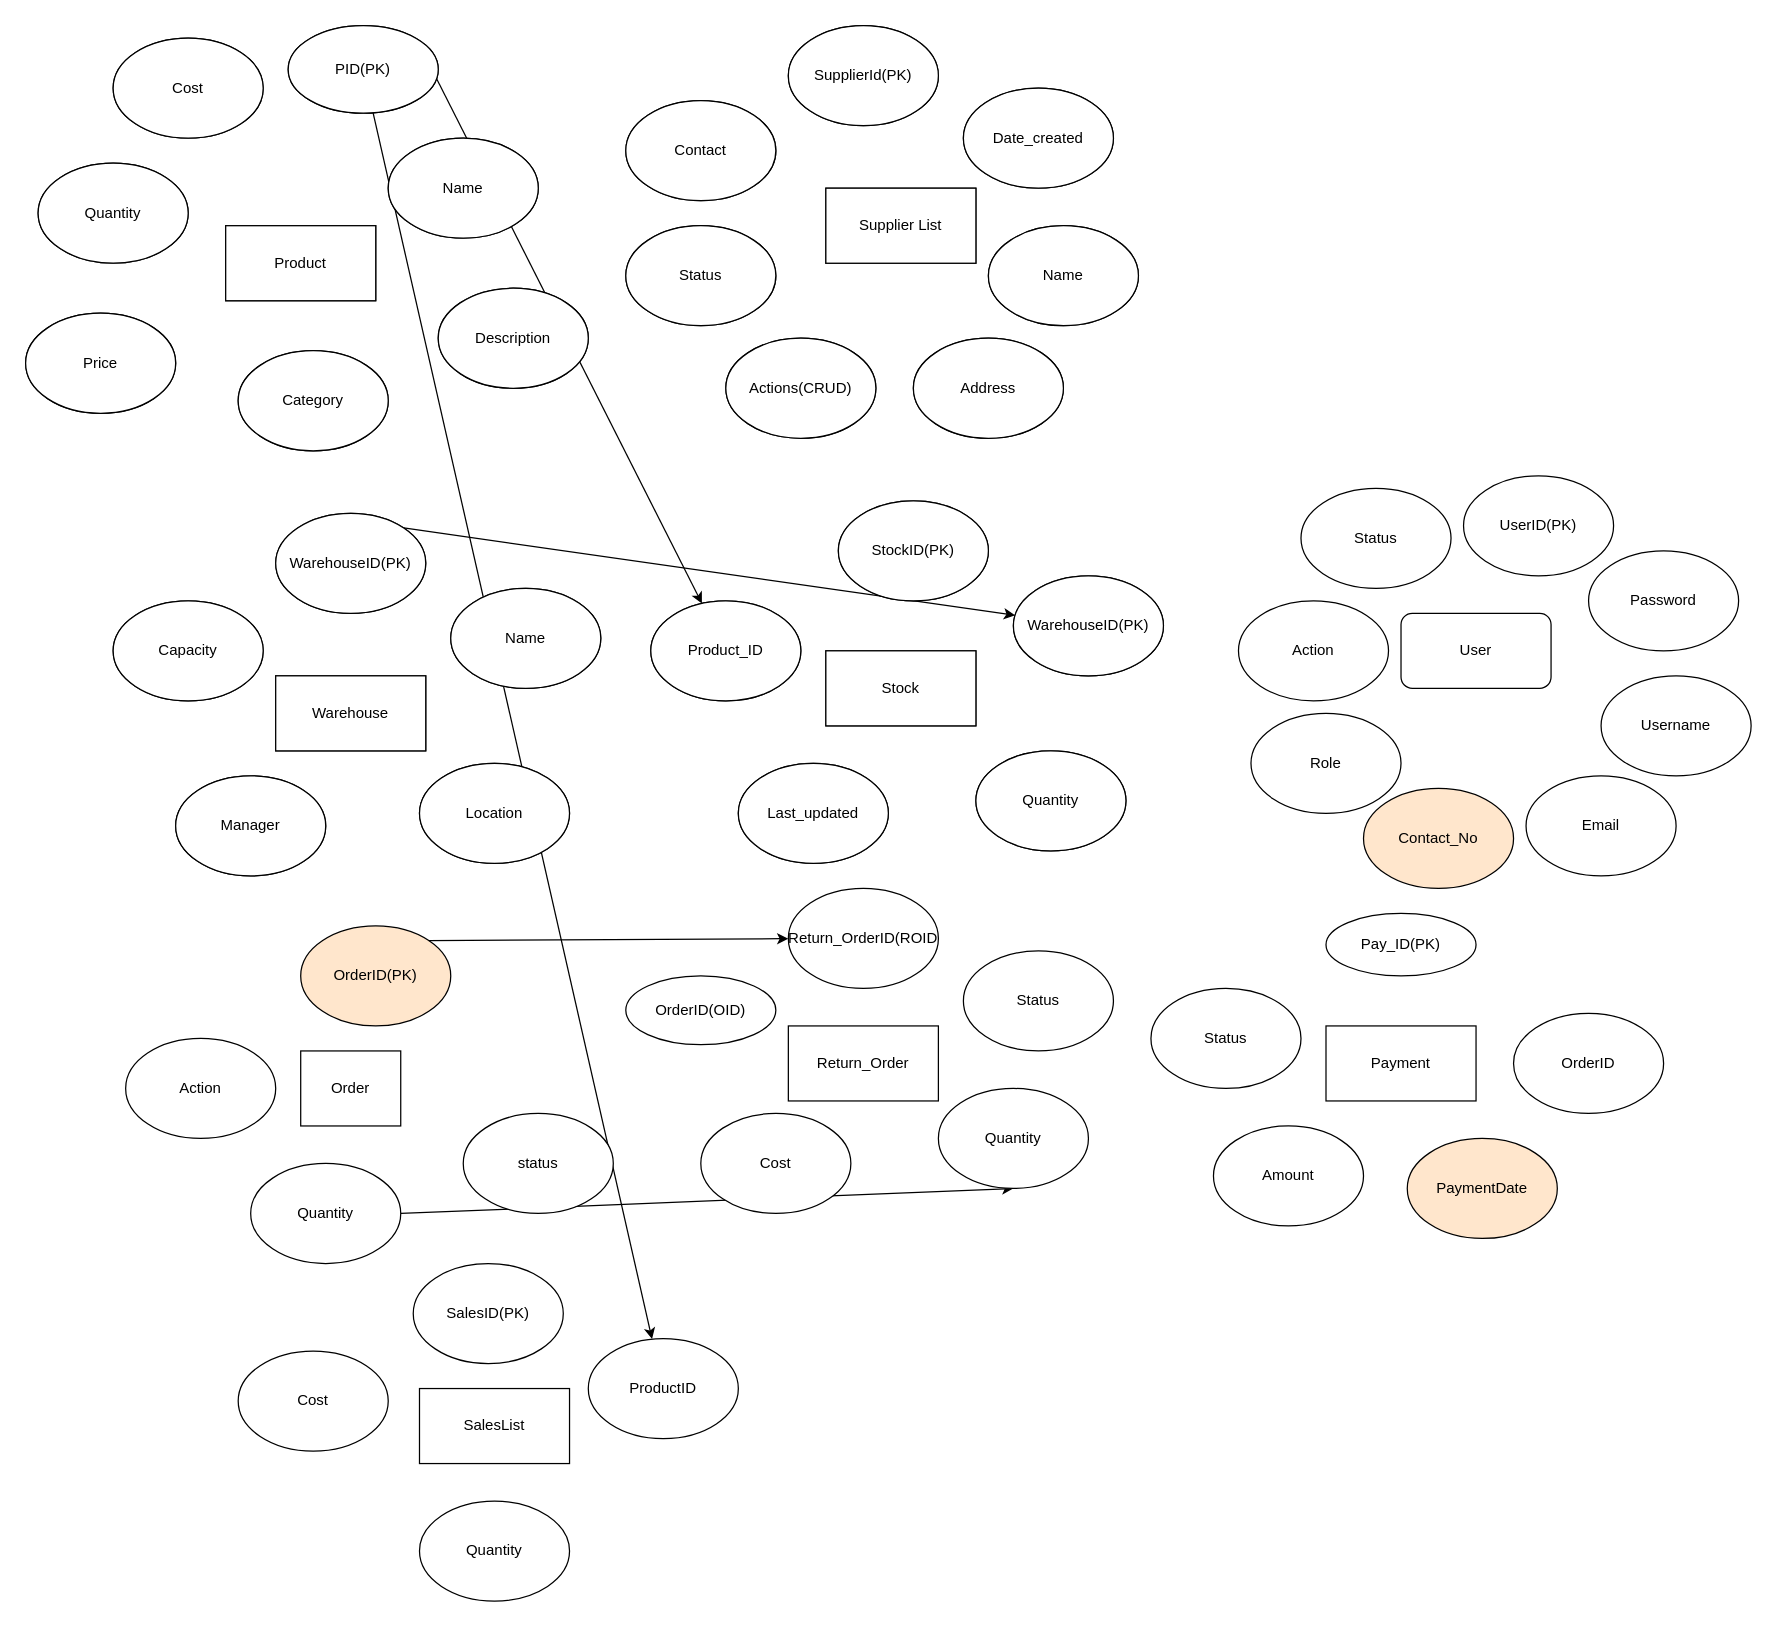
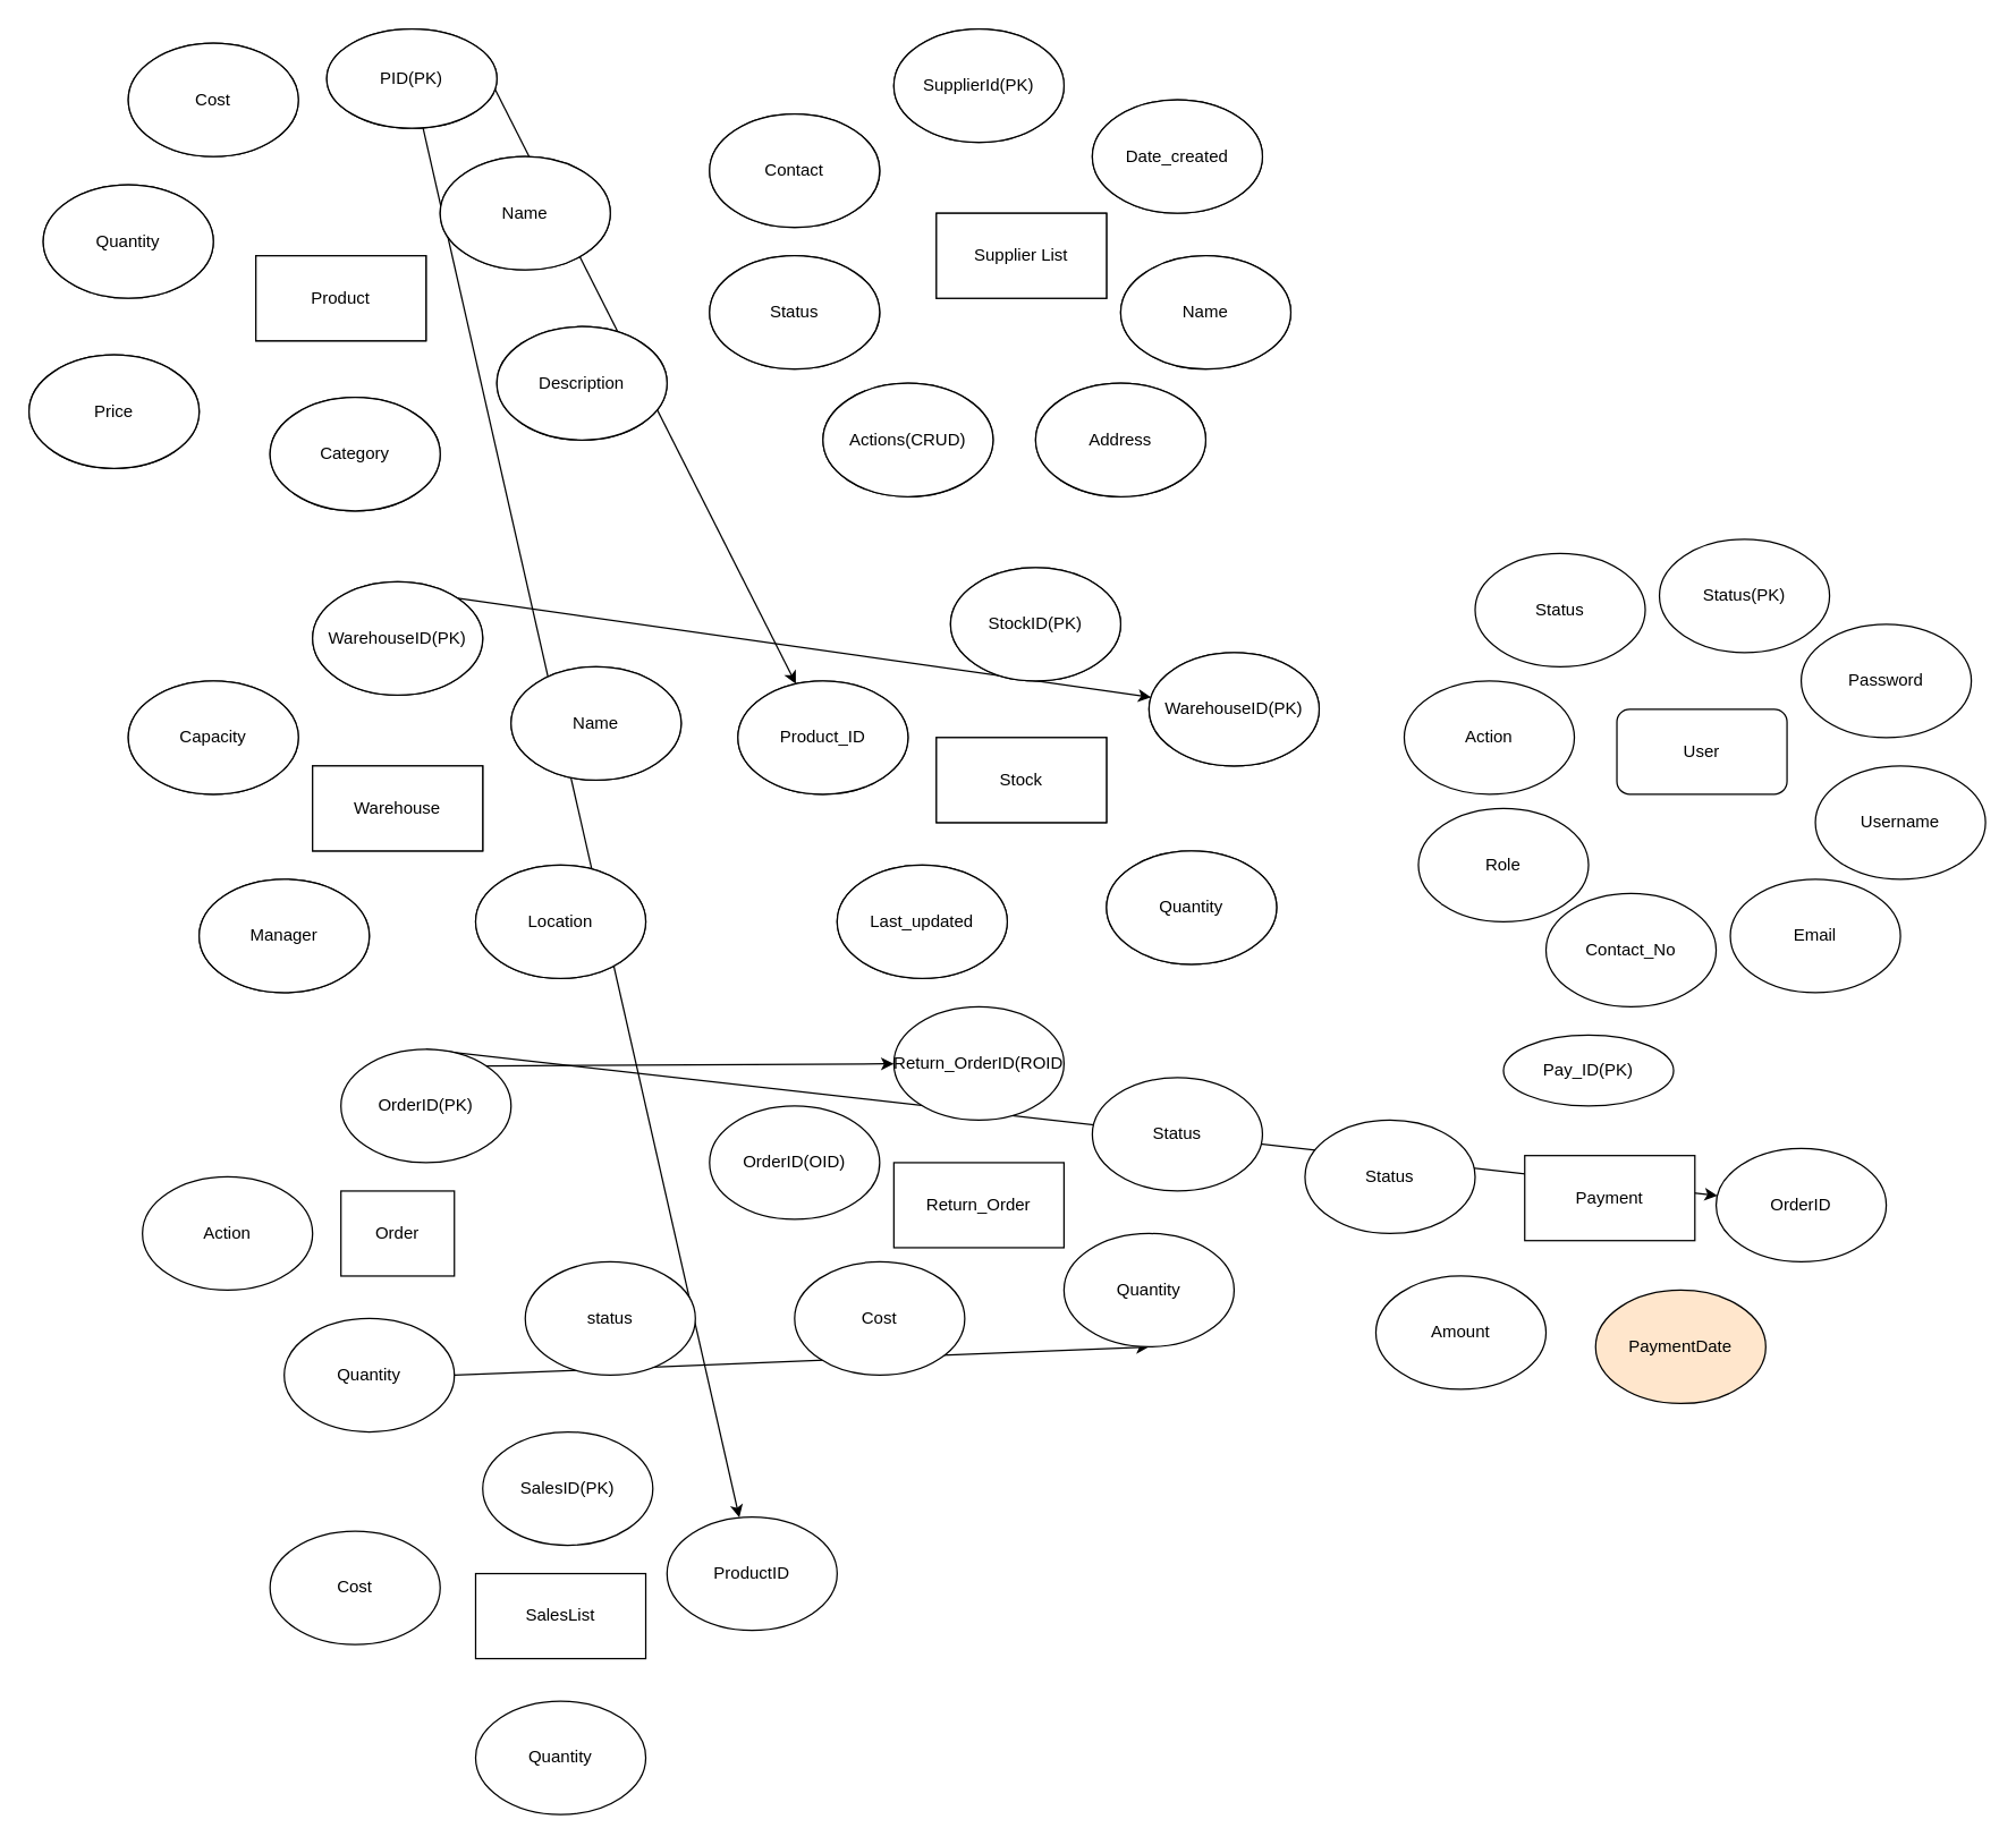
- <mxCell id="65" value="UserID(PK)" style="ellipse;whiteSpace=wrap;html=1;" vertex="1" parent="1"><mxGeometry x="1170" y="380" width="120" height="80" as="geometry" /></mxCell>
+ <mxCell id="65" value="Status(PK)" style="ellipse;whiteSpace=wrap;html=1;" vertex="1" parent="1"><mxGeometry x="1170" y="380" width="120" height="80" as="geometry" /></mxCell>
- <mxCell id="64" value="User" style="rounded=1;whiteSpace=wrap;html=1;" vertex="1" parent="1"><mxGeometry x="1120" y="490" width="120" height="60" as="geometry" /></mxCell>
+ <mxCell id="64" value="User" style="rounded=1;whiteSpace=wrap;html=1;" vertex="1" parent="1"><mxGeometry x="1140" y="500" width="120" height="60" as="geometry" /></mxCell>
- <mxCell id="69" value="Contact_No" style="ellipse;whiteSpace=wrap;html=1;fillColor=#ffe6cc;" vertex="1" parent="1"><mxGeometry x="1090" y="630" width="120" height="80" as="geometry" /></mxCell>
+ <mxCell id="69" value="Contact_No" style="ellipse;whiteSpace=wrap;html=1;" vertex="1" parent="1"><mxGeometry x="1090" y="630" width="120" height="80" as="geometry" /></mxCell>
+ <mxCell id="74" style="edgeStyle=none;rounded=0;orthogonalLoop=1;jettySize=auto;html=1;exitX=0.5;exitY=0;exitDx=0;exitDy=0;" edge="1" parent="1" source="75" target="90"><mxGeometry relative="1" as="geometry" /></mxCell>
- <mxCell id="75" value="OrderID(PK)" style="ellipse;whiteSpace=wrap;html=1;fillColor=#ffe6cc;" vertex="1" parent="1"><mxGeometry x="240" y="740" width="120" height="80" as="geometry" /></mxCell>
+ <mxCell id="75" value="OrderID(PK)" style="ellipse;whiteSpace=wrap;html=1;" vertex="1" parent="1"><mxGeometry x="240" y="740" width="120" height="80" as="geometry" /></mxCell>
- <mxCell id="82" value="OrderID(OID)" style="ellipse;whiteSpace=wrap;html=1;" vertex="1" parent="1"><mxGeometry x="500" y="780" width="120" height="55" as="geometry" /></mxCell>
+ <mxCell id="82" value="OrderID(OID)" style="ellipse;whiteSpace=wrap;html=1;" vertex="1" parent="1"><mxGeometry x="500" y="780" width="120" height="80" as="geometry" /></mxCell>
- <mxCell id="86" value="Payment" style="rounded=0;whiteSpace=wrap;html=1;" vertex="1" parent="1"><mxGeometry x="1060" y="820" width="120" height="60" as="geometry" /></mxCell>
+ <mxCell id="86" value="Payment" style="rounded=0;whiteSpace=wrap;html=1;" vertex="1" parent="1"><mxGeometry x="1075" y="815" width="120" height="60" as="geometry" /></mxCell>
- <mxCell id="93" value="SalesID(PK)" style="ellipse;whiteSpace=wrap;html=1;" vertex="1" parent="1"><mxGeometry x="330" y="1010" width="120" height="80" as="geometry" /></mxCell>
+ <mxCell id="93" value="SalesID(PK)" style="ellipse;whiteSpace=wrap;html=1;" vertex="1" parent="1"><mxGeometry x="340" y="1010" width="120" height="80" as="geometry" /></mxCell>
